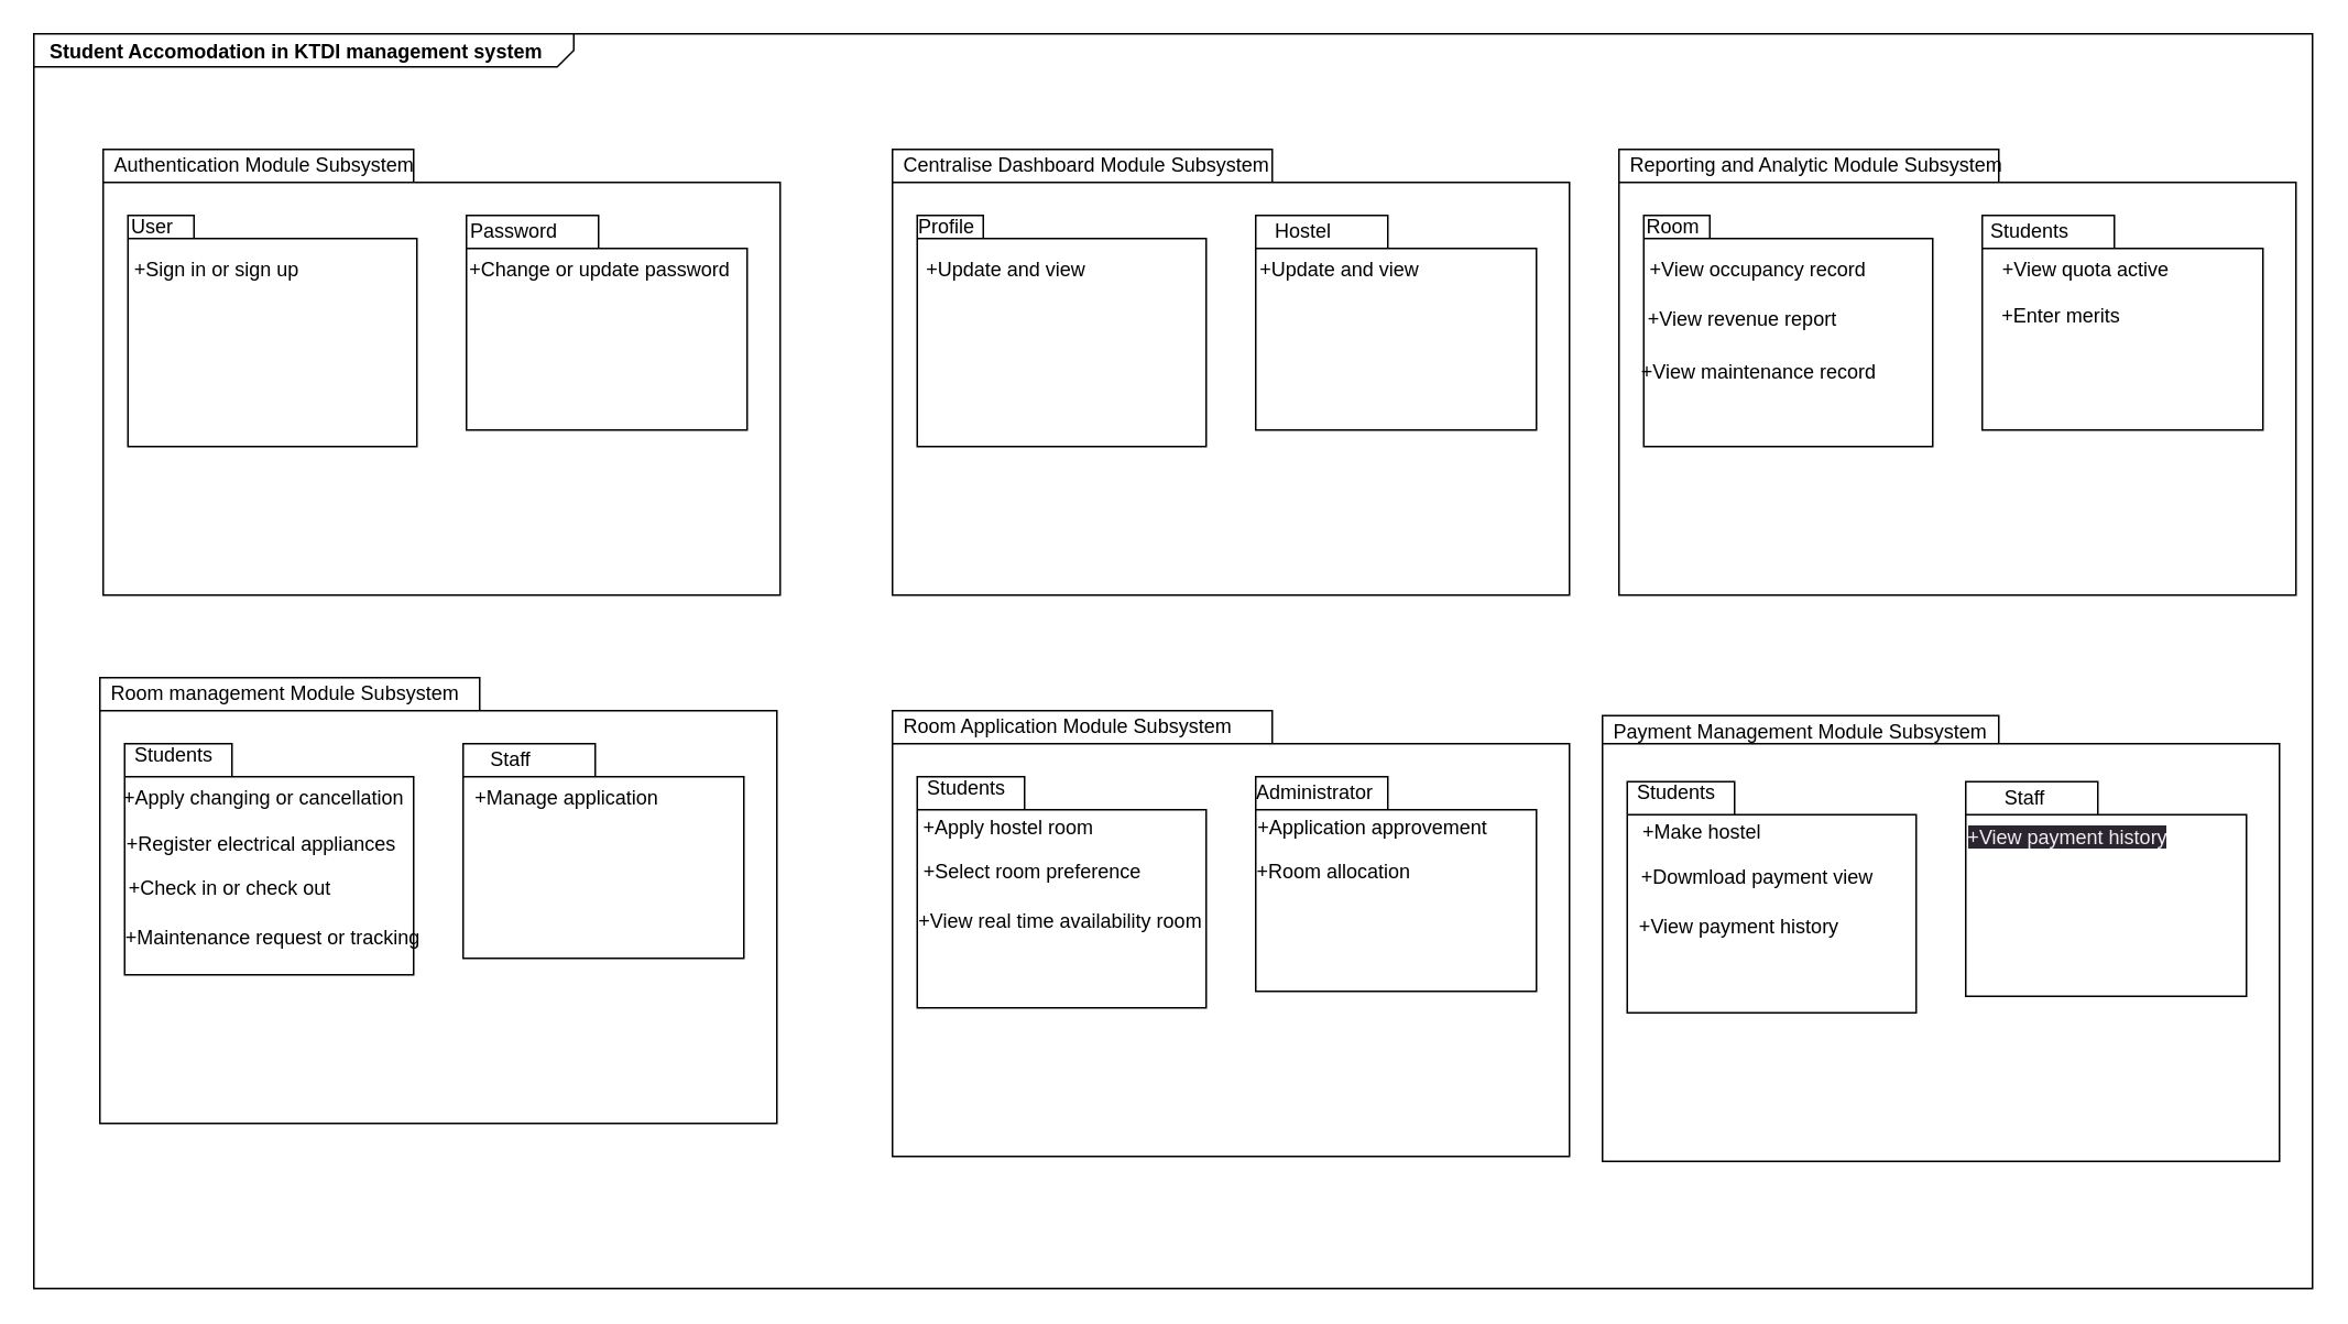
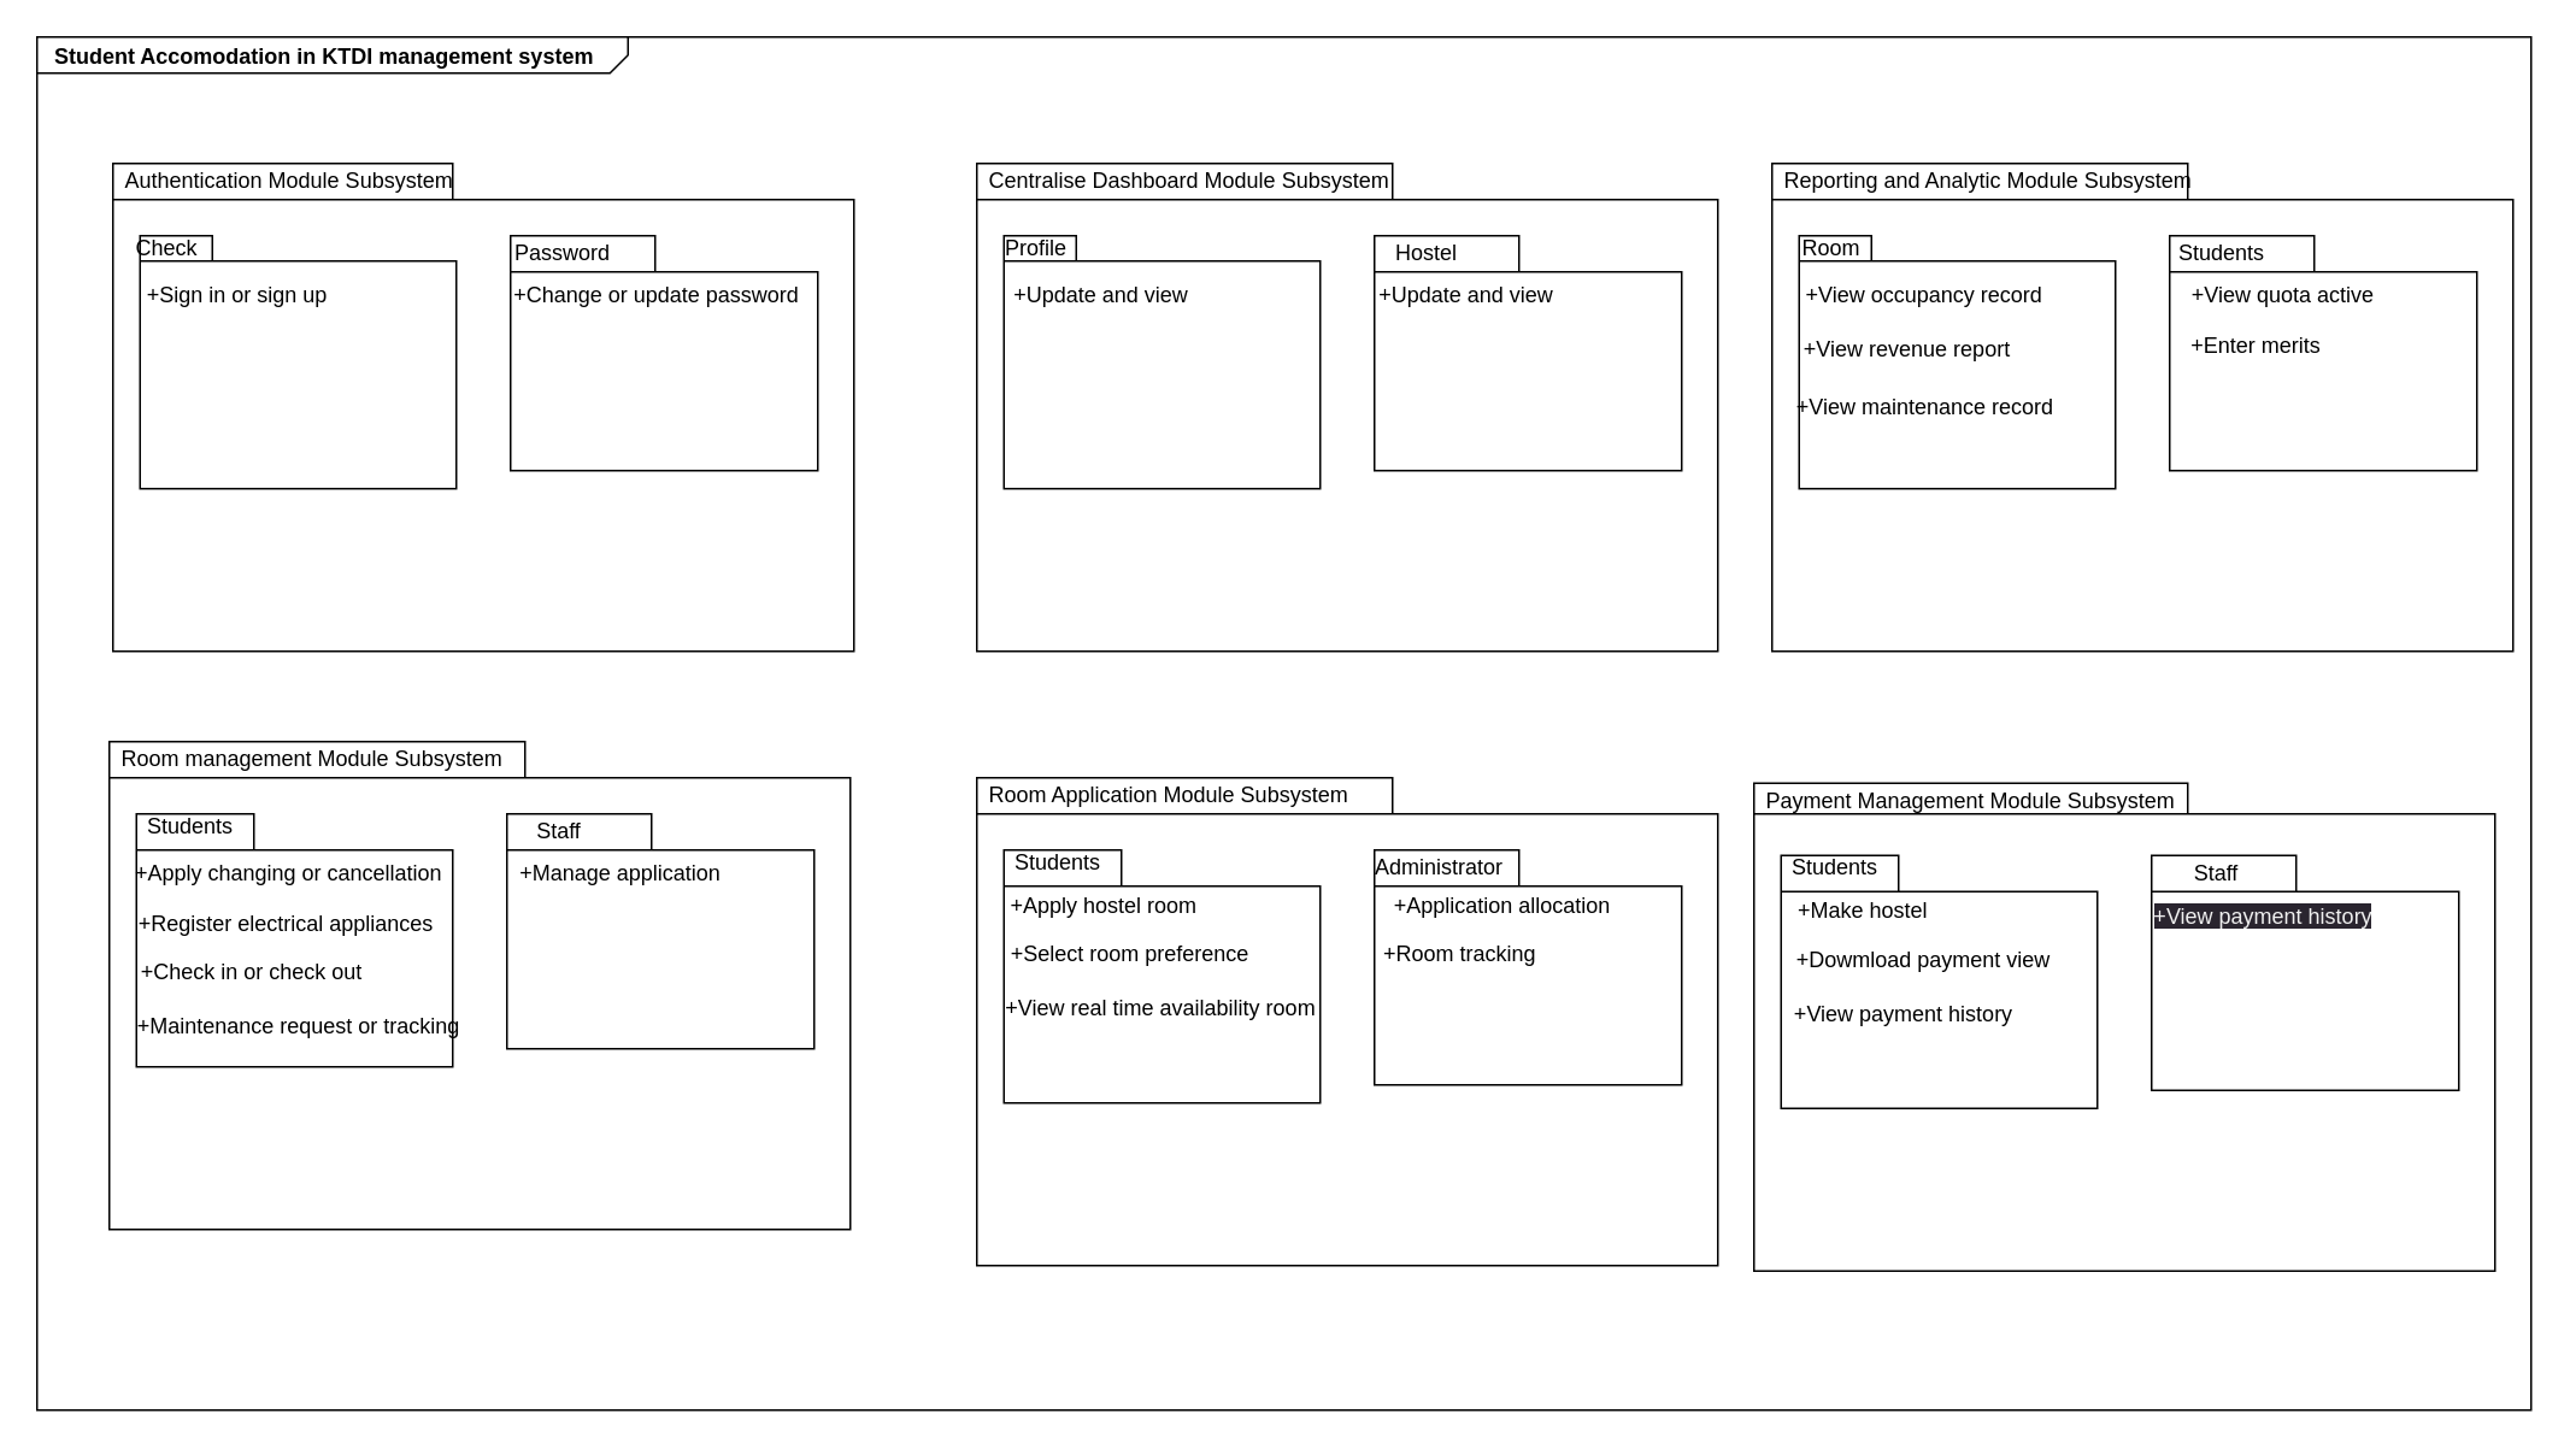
- <mxCell id="7" value="User" style="text;html=1;strokeColor=none;fillColor=none;align=center;verticalAlign=middle;whiteSpace=wrap;rounded=0;" vertex="1" parent="3"><mxGeometry y="32" width="60" height="30" as="geometry" /></mxCell>
+ <mxCell id="7" value="Check" style="text;html=1;strokeColor=none;fillColor=none;align=center;verticalAlign=middle;whiteSpace=wrap;rounded=0;" vertex="1" parent="3"><mxGeometry y="32" width="60" height="30" as="geometry" /></mxCell>
- <mxCell id="43" value="+Application approvement" style="text;html=1;strokeColor=none;fillColor=none;align=center;verticalAlign=middle;whiteSpace=wrap;rounded=0;" vertex="1" parent="37"><mxGeometry x="210" y="56" width="162" height="30" as="geometry" /></mxCell>
+ <mxCell id="43" value="+Application allocation" style="text;html=1;strokeColor=none;fillColor=none;align=center;verticalAlign=middle;whiteSpace=wrap;rounded=0;" vertex="1" parent="37"><mxGeometry x="210" y="56" width="162" height="30" as="geometry" /></mxCell>
- <mxCell id="46" value="+Room allocation" style="text;html=1;strokeColor=none;fillColor=none;align=center;verticalAlign=middle;whiteSpace=wrap;rounded=0;" vertex="1" parent="37"><mxGeometry x="195" y="83" width="145" height="30" as="geometry" /></mxCell>
+ <mxCell id="46" value="+Room tracking" style="text;html=1;strokeColor=none;fillColor=none;align=center;verticalAlign=middle;whiteSpace=wrap;rounded=0;" vertex="1" parent="37"><mxGeometry x="195" y="83" width="145" height="30" as="geometry" /></mxCell>
